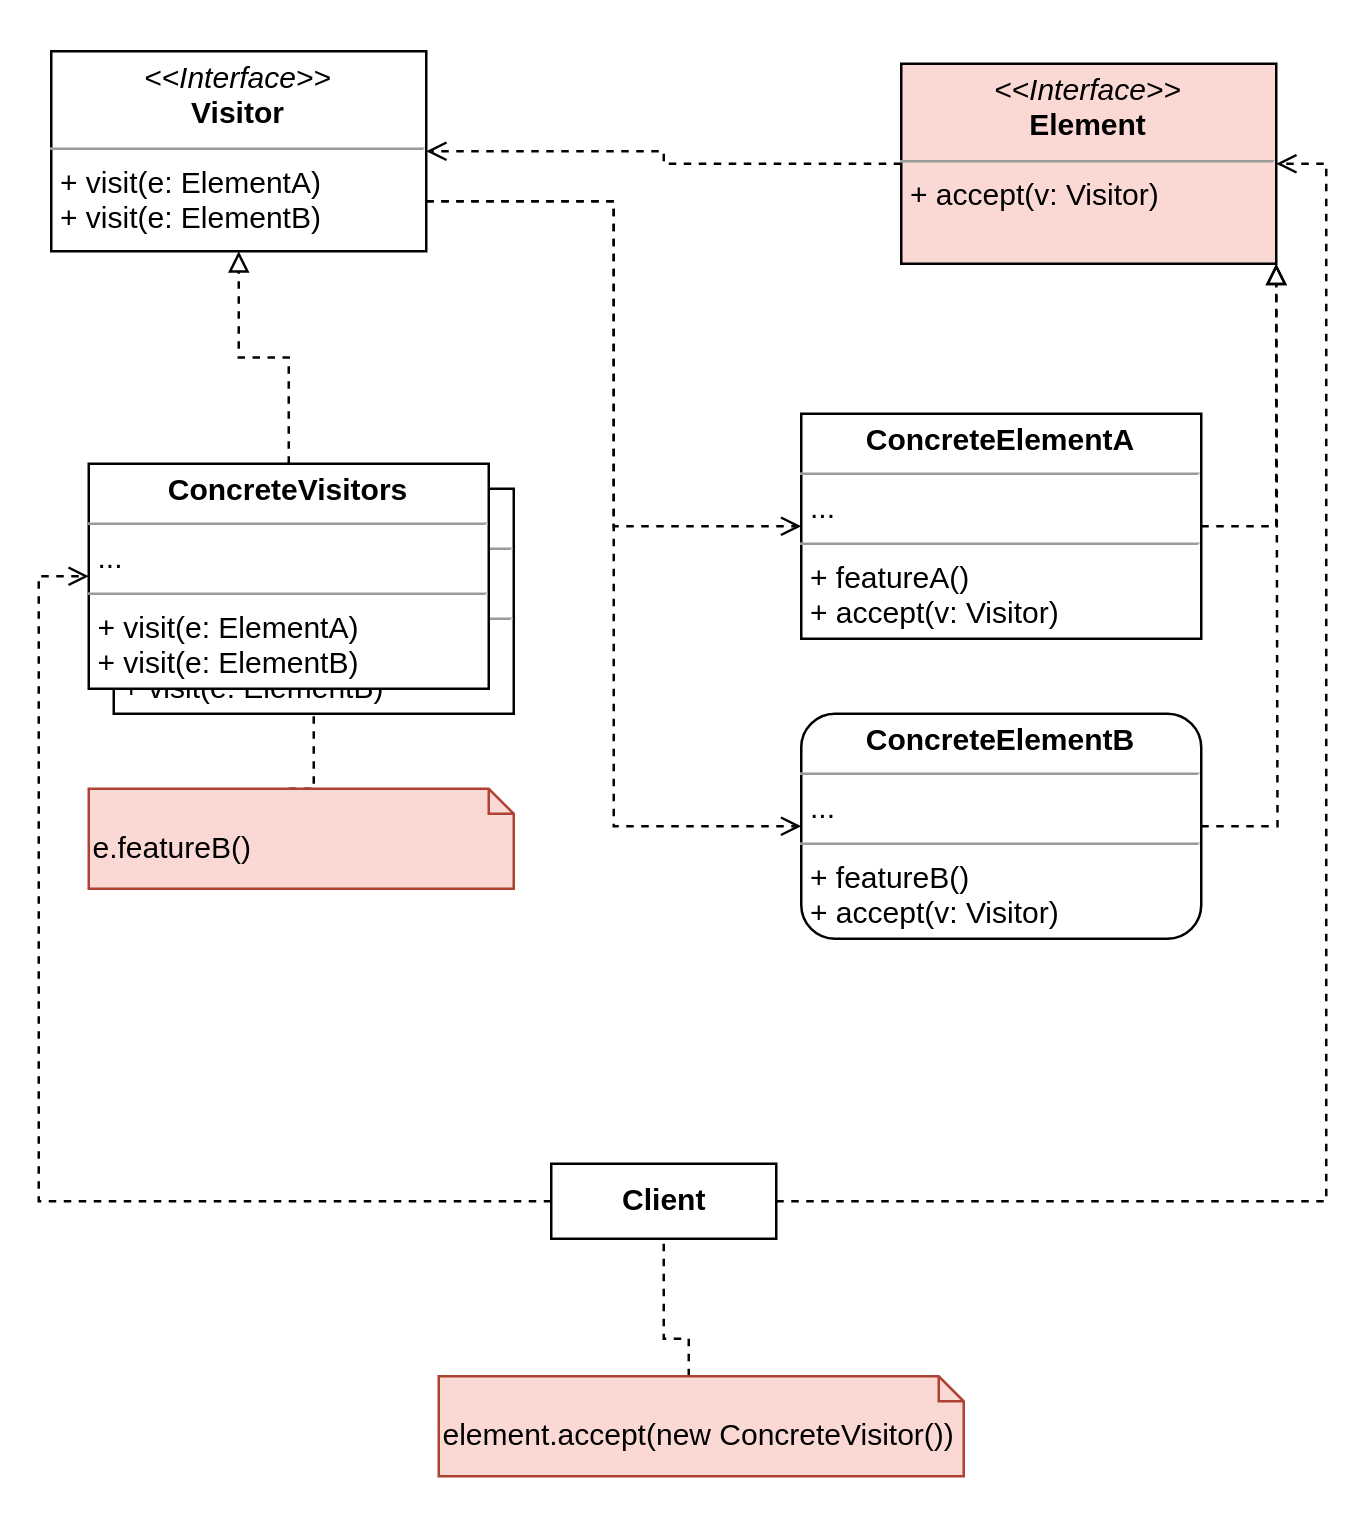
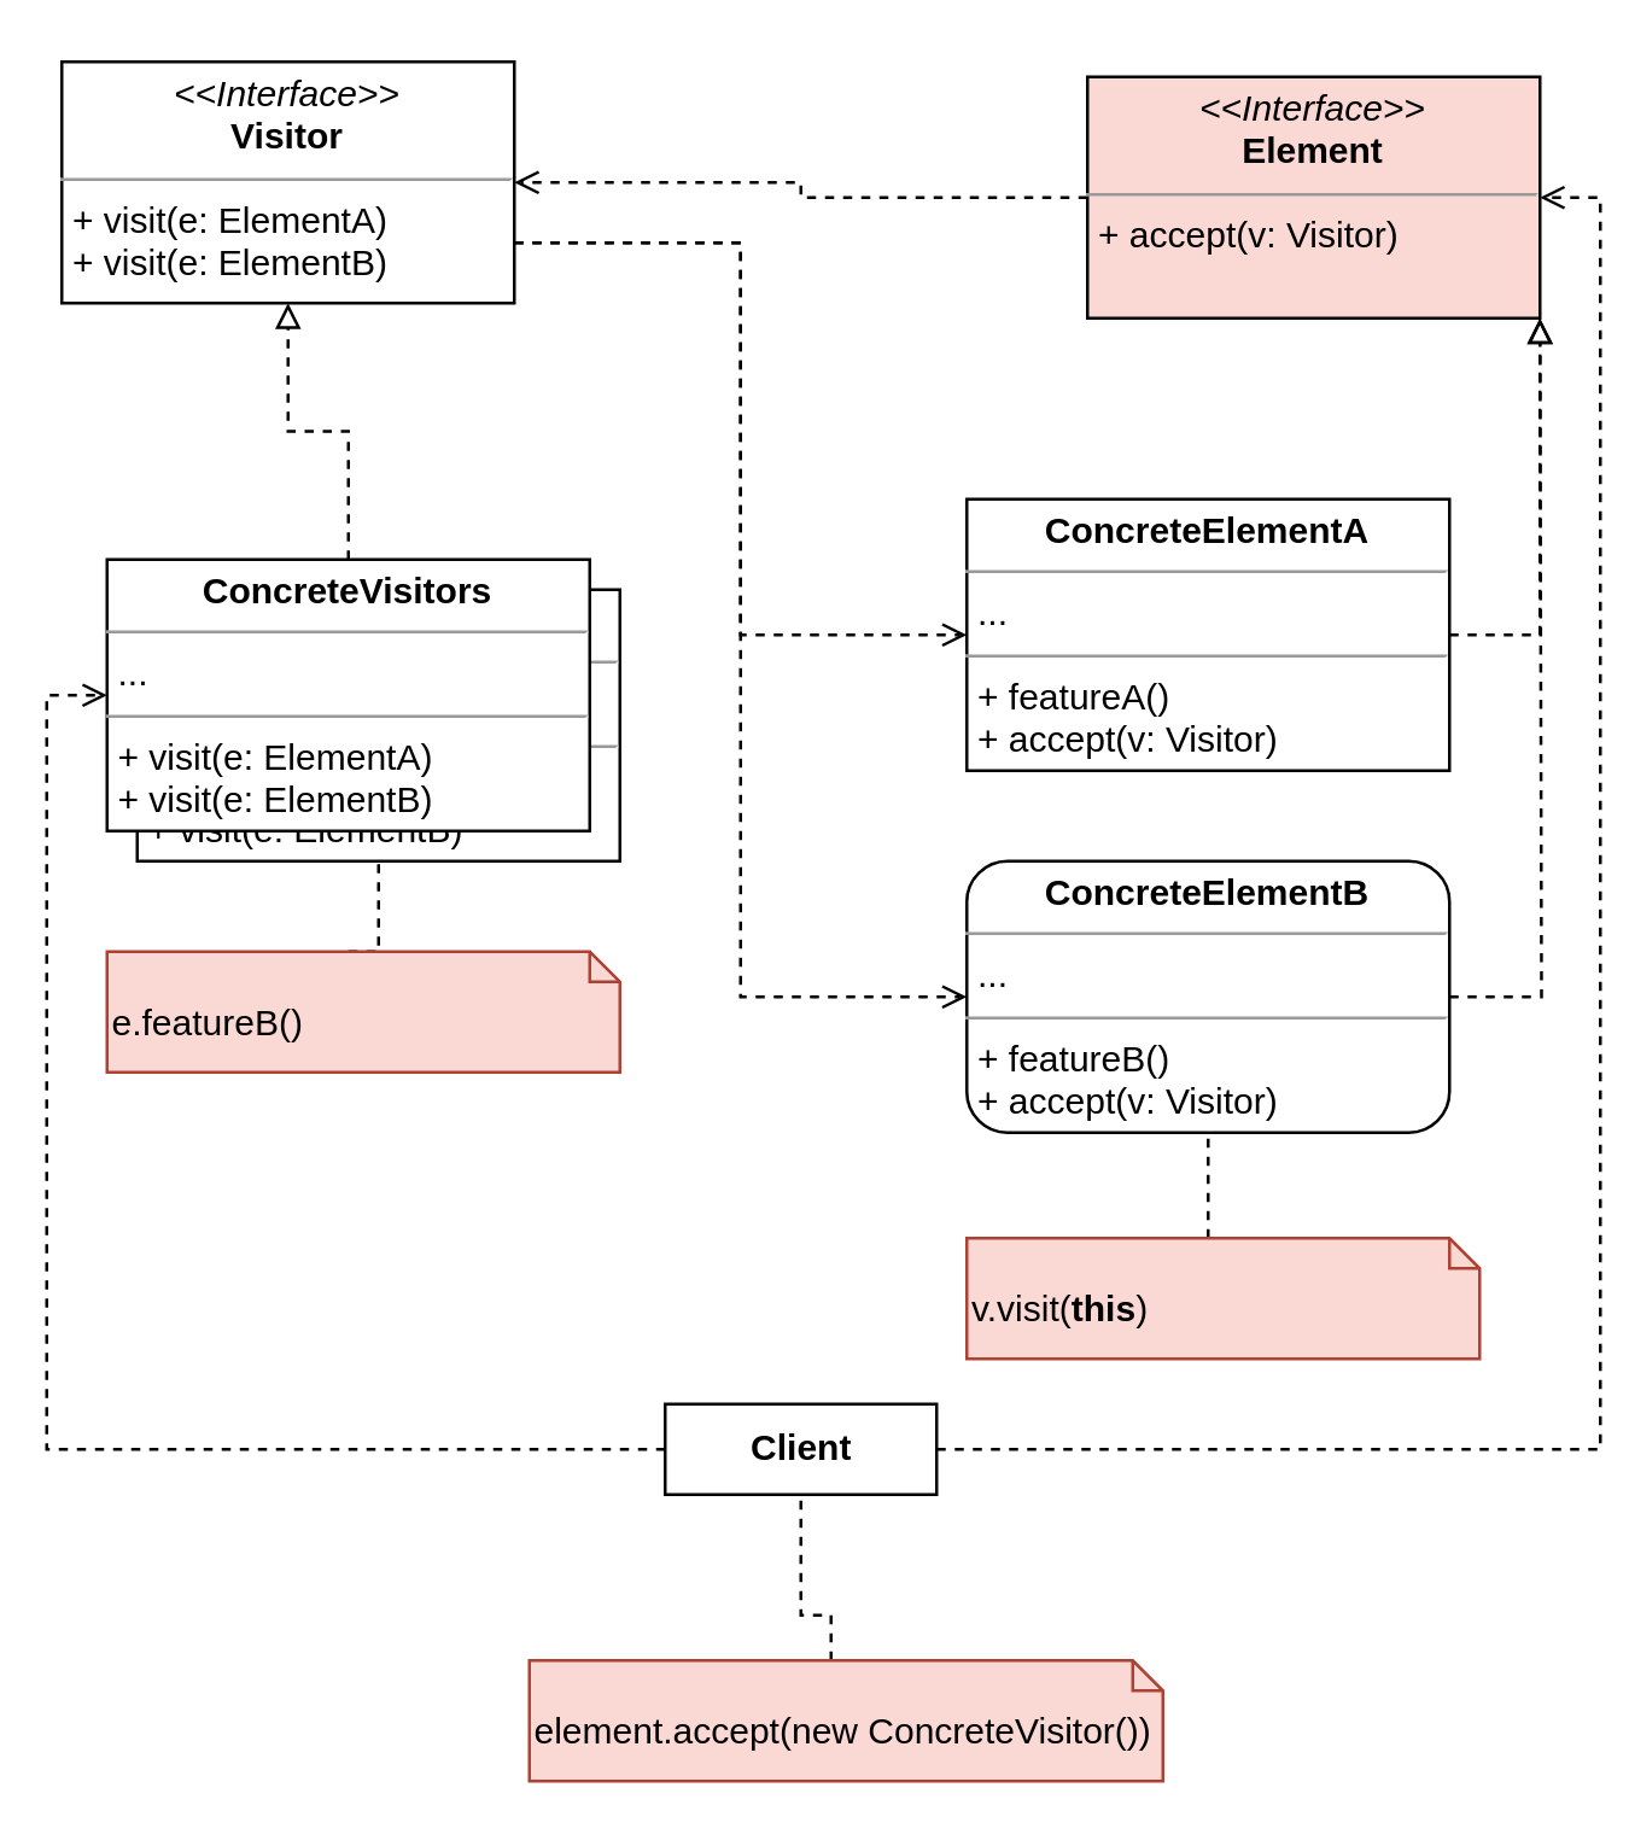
+ <mxCell id="22" style="edgeStyle=orthogonalEdgeStyle;rounded=0;orthogonalLoop=1;jettySize=auto;html=1;exitX=0;exitY=0;exitDx=80;exitDy=0;exitPerimeter=0;entryX=0.5;entryY=1;entryDx=0;entryDy=0;dashed=1;endArrow=none;endFill=0;" edge="1" parent="1" source="23" target="10"><mxGeometry relative="1" as="geometry" /></mxCell>
+ <mxCell id="23" value="v.visit(&lt;b&gt;this&lt;/b&gt;)" style="shape=note2;boundedLbl=1;whiteSpace=wrap;html=1;size=10;verticalAlign=top;align=left;fillColor=#fad9d5;strokeColor=#ae4132;" vertex="1" parent="1"><mxGeometry x="320" y="410" width="170" height="40" as="geometry" /></mxCell>
